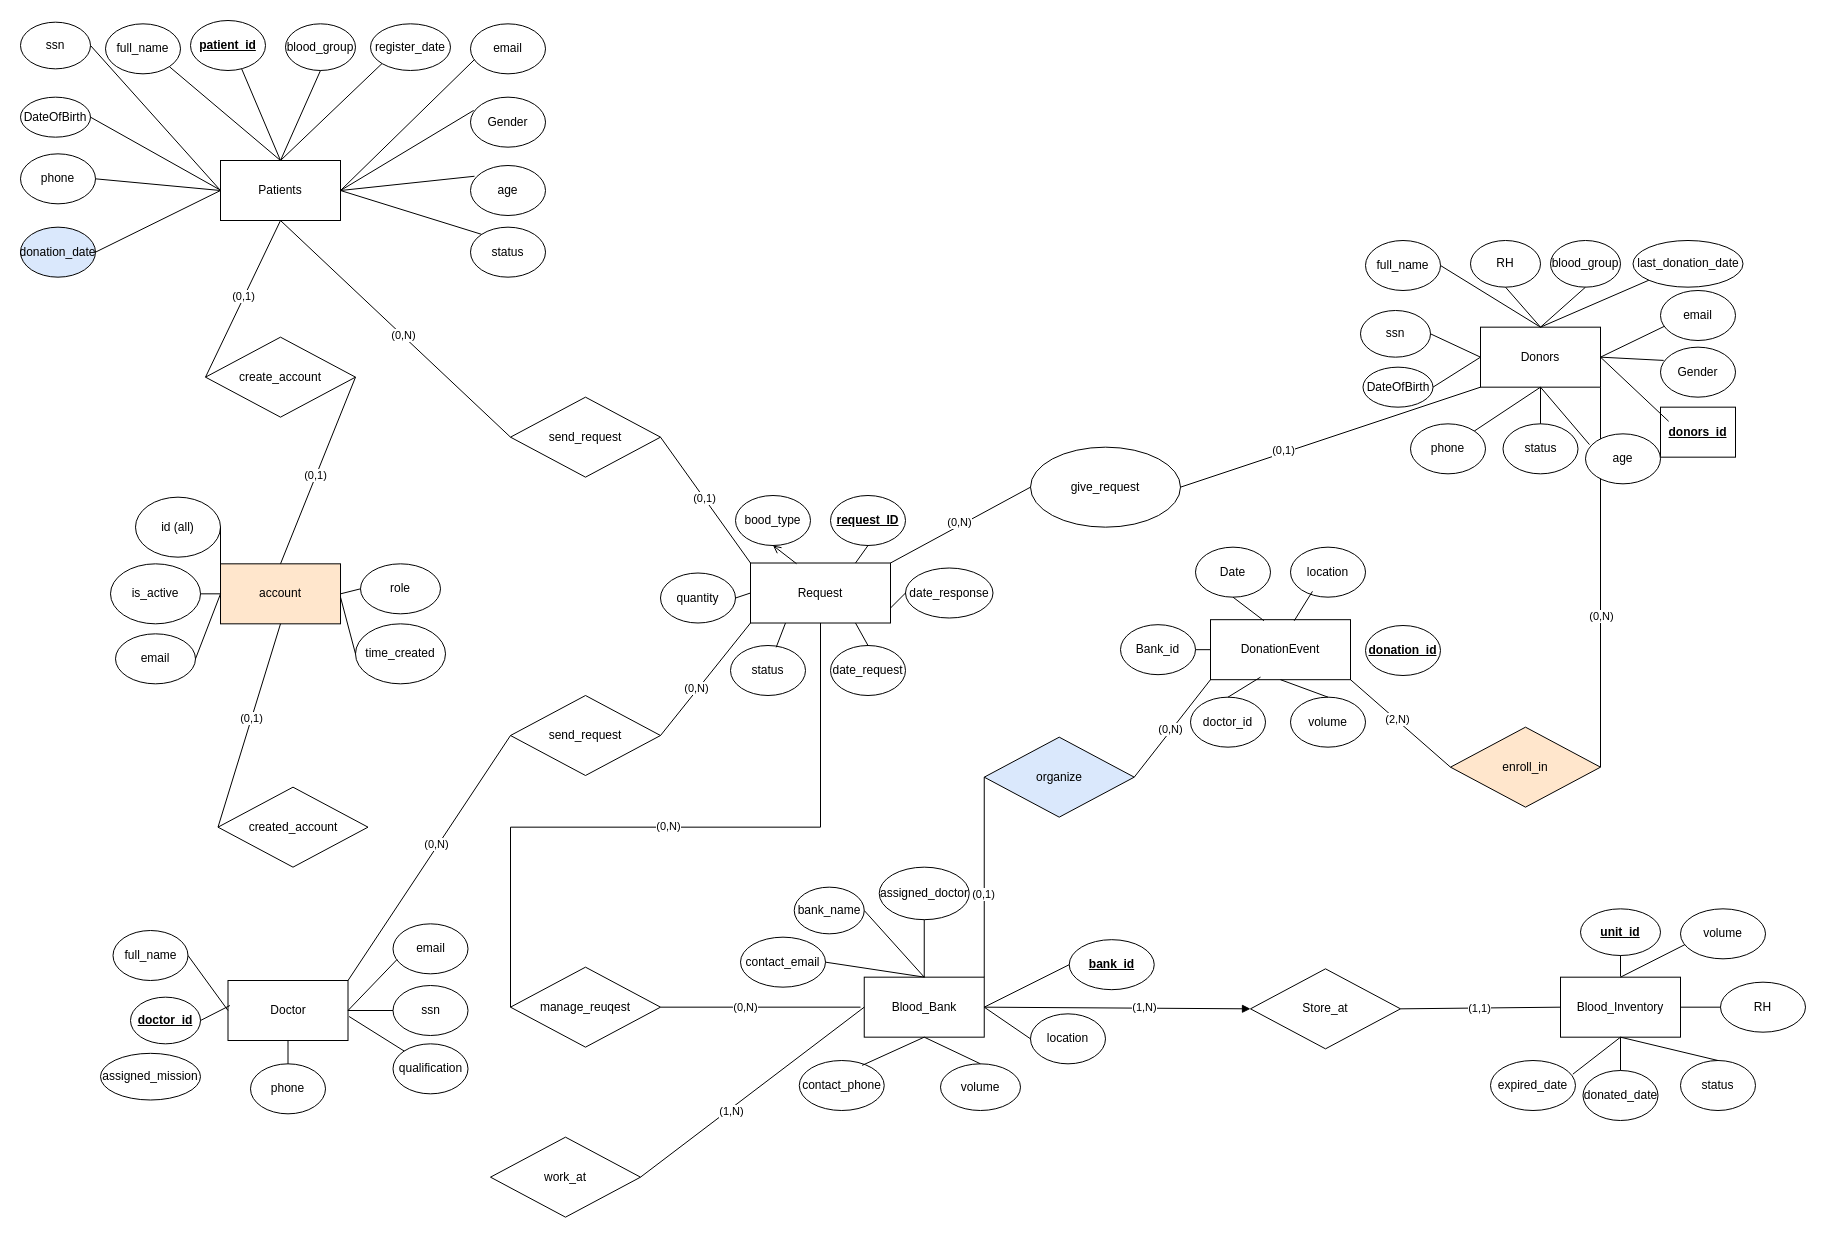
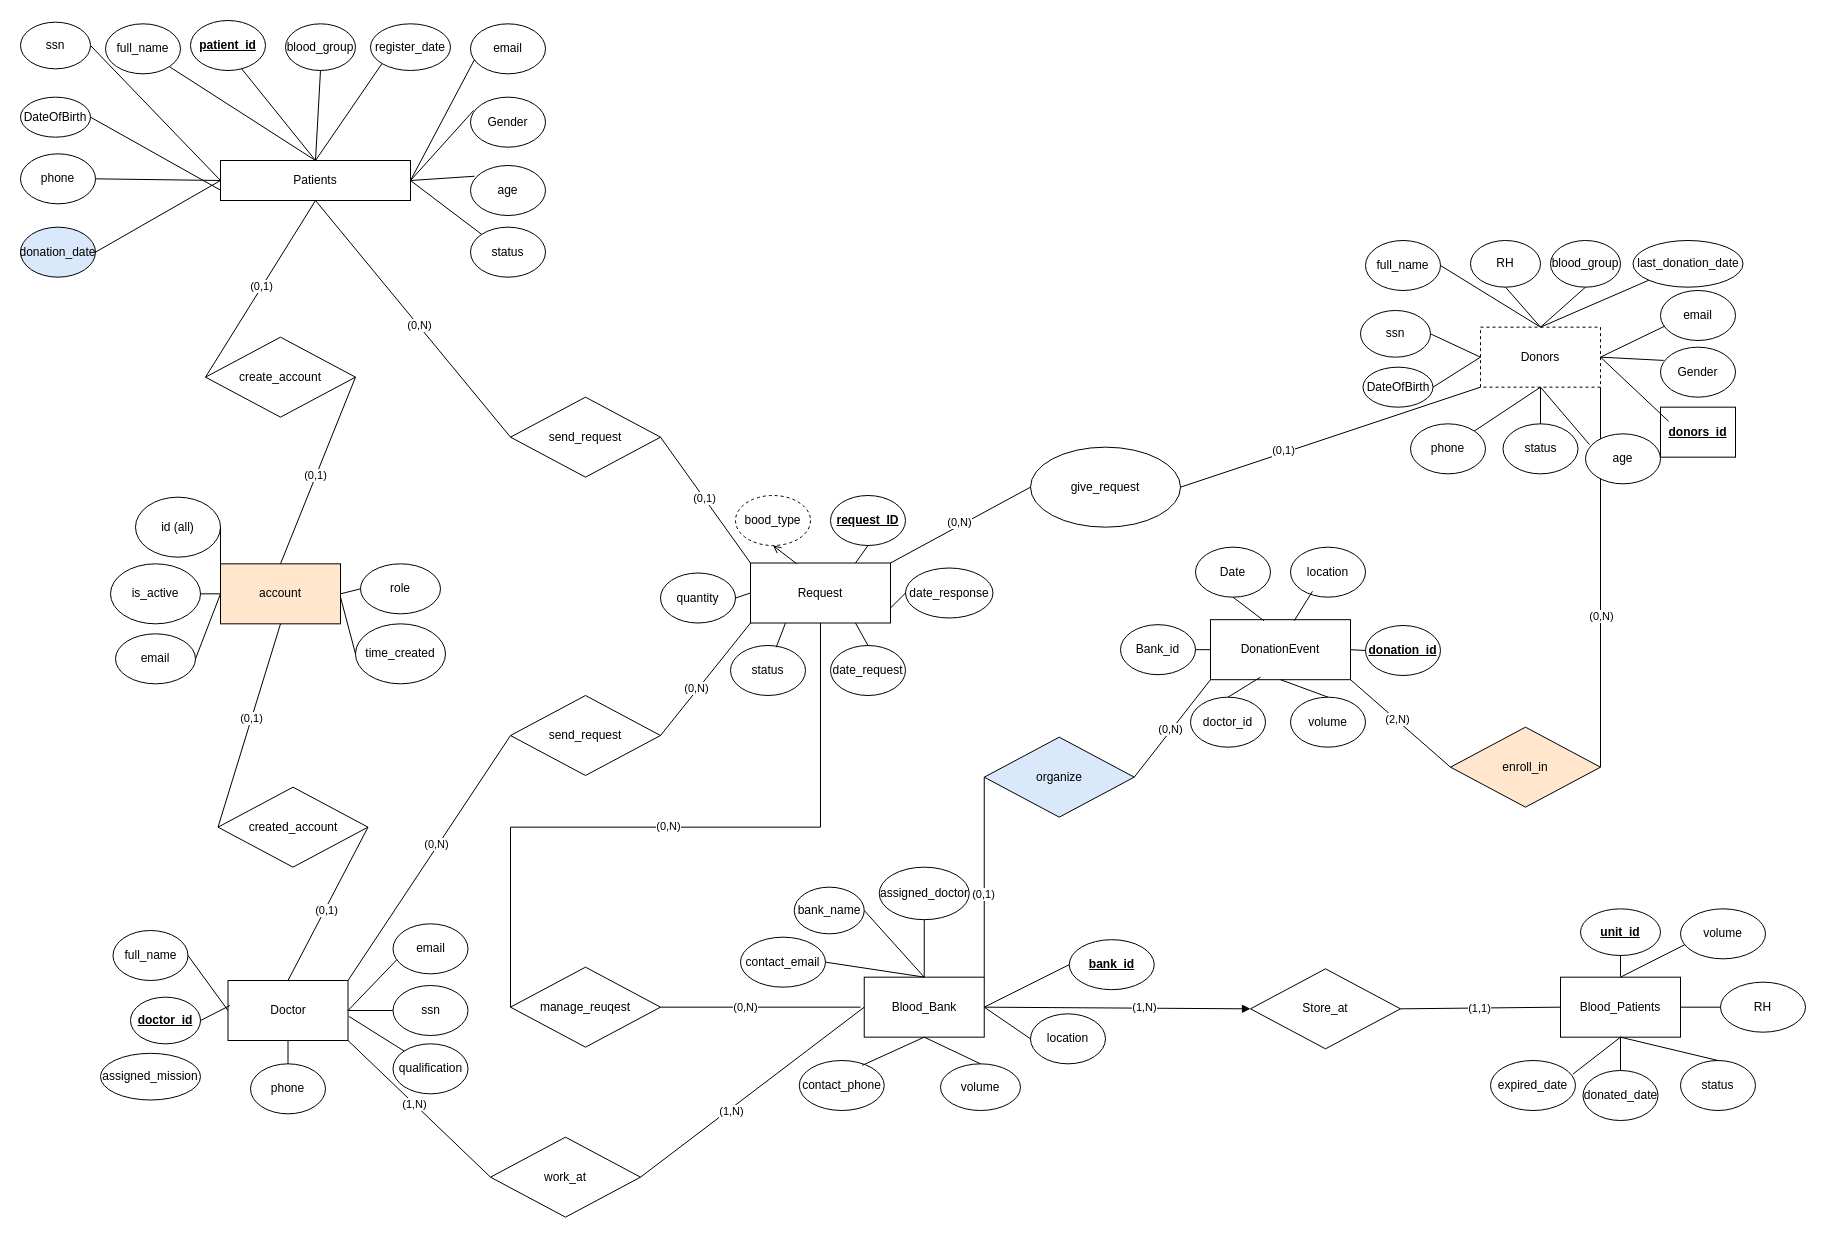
- <mxCell id="109" value="Patients" style="rounded=0;whiteSpace=wrap;html=1;" parent="108" vertex="1"><mxGeometry x="115" y="140.0" width="120" height="60" as="geometry" /></mxCell>
+ <mxCell id="109" value="Patients" style="rounded=0;whiteSpace=wrap;html=1;" parent="108" vertex="1"><mxGeometry x="115" y="140.0" width="190" height="40" as="geometry" /></mxCell>
- <mxCell id="5" value="Donors" style="rounded=0;whiteSpace=wrap;html=1;" parent="4" vertex="1"><mxGeometry x="120" y="100.0" width="120" height="60" as="geometry" /></mxCell>
+ <mxCell id="5" value="Donors" style="rounded=0;whiteSpace=wrap;html=1;dashed=1;" parent="4" vertex="1"><mxGeometry x="120" y="100.0" width="120" height="60" as="geometry" /></mxCell>
- <mxCell id="58" value="bood_type" style="ellipse;whiteSpace=wrap;html=1;" vertex="1" parent="54"><mxGeometry x="75" width="75" height="50" as="geometry" /></mxCell>
+ <mxCell id="58" value="bood_type" style="ellipse;whiteSpace=wrap;html=1;dashed=1;" vertex="1" parent="54"><mxGeometry x="75" width="75" height="50" as="geometry" /></mxCell>
+ <mxCell id="78" value="" style="endArrow=none;html=1;rounded=0;entryX=0;entryY=0.5;entryDx=0;entryDy=0;exitX=1;exitY=0.5;exitDx=0;exitDy=0;" edge="1" parent="68" source="69" target="74"><mxGeometry width="50" height="50" relative="1" as="geometry"><mxPoint x="380" y="180" as="sourcePoint" /><mxPoint x="430" y="130" as="targetPoint" /></mxGeometry></mxCell>
+ <mxCell id="104" value="" style="endArrow=none;html=1;rounded=0;entryX=1;entryY=0.5;entryDx=0;entryDy=0;exitX=0.5;exitY=0;exitDx=0;exitDy=0;" edge="1" parent="1" source="40" target="95"><mxGeometry width="50" height="50" relative="1" as="geometry"><mxPoint x="350" y="966.67" as="sourcePoint" /><mxPoint x="400" y="916.67" as="targetPoint" /></mxGeometry></mxCell>
+ <mxCell id="105" value="(0,1)" style="edgeLabel;html=1;align=center;verticalAlign=middle;resizable=0;points=[];" vertex="1" connectable="0" parent="104"><mxGeometry x="-0.078" y="-1" relative="1" as="geometry"><mxPoint as="offset" /></mxGeometry></mxCell>
- <mxCell id="149" value="Blood_Inventory" style="rounded=0;whiteSpace=wrap;html=1;" vertex="1" parent="148"><mxGeometry x="240" y="68.34" width="120" height="60" as="geometry" /></mxCell>
+ <mxCell id="149" value="Blood_Patients" style="rounded=0;whiteSpace=wrap;html=1;" vertex="1" parent="148"><mxGeometry x="240" y="68.34" width="120" height="60" as="geometry" /></mxCell>
+ <mxCell id="100" value="" style="endArrow=none;html=1;rounded=0;exitX=0;exitY=0.5;exitDx=0;exitDy=0;entryX=1;entryY=1;entryDx=0;entryDy=0;" edge="1" parent="1" source="144" target="40"><mxGeometry width="50" height="50" relative="1" as="geometry"><mxPoint x="750" y="726.67" as="sourcePoint" /><mxPoint x="800" y="676.67" as="targetPoint" /></mxGeometry></mxCell>
+ <mxCell id="101" value="(1,N)" style="edgeLabel;html=1;align=center;verticalAlign=middle;resizable=0;points=[];" vertex="1" connectable="0" parent="100"><mxGeometry x="0.075" relative="1" as="geometry"><mxPoint as="offset" /></mxGeometry></mxCell>
